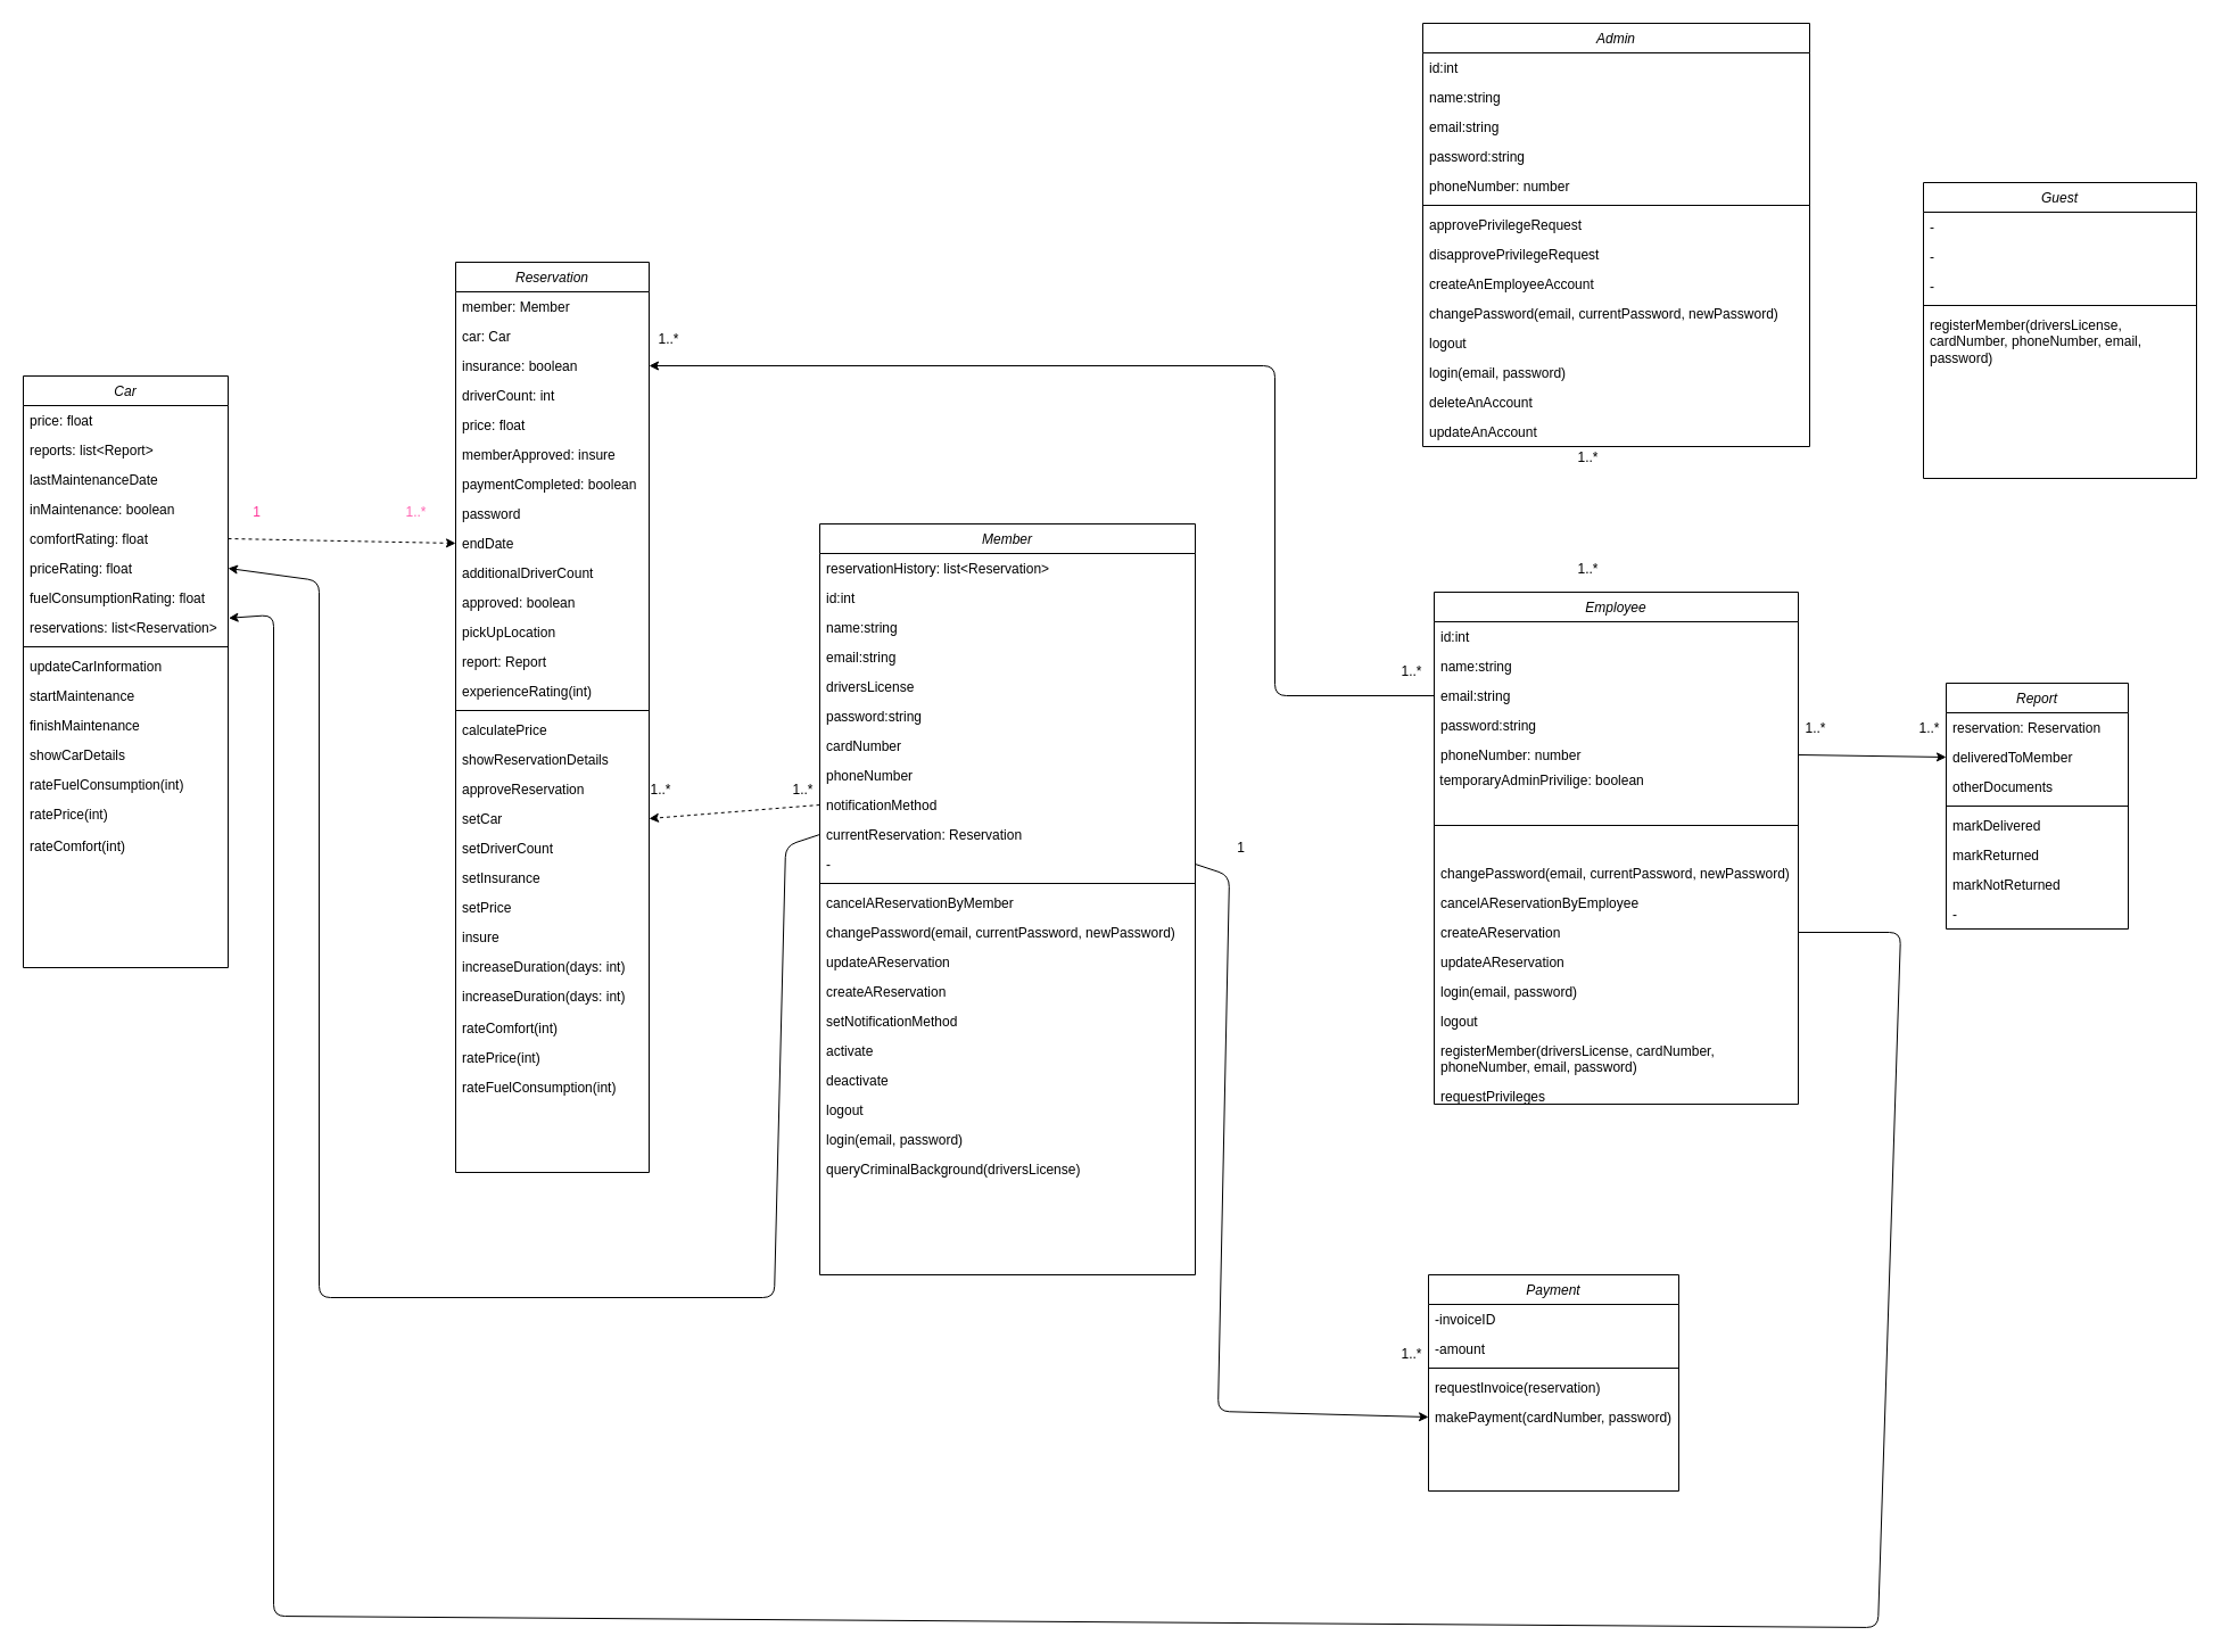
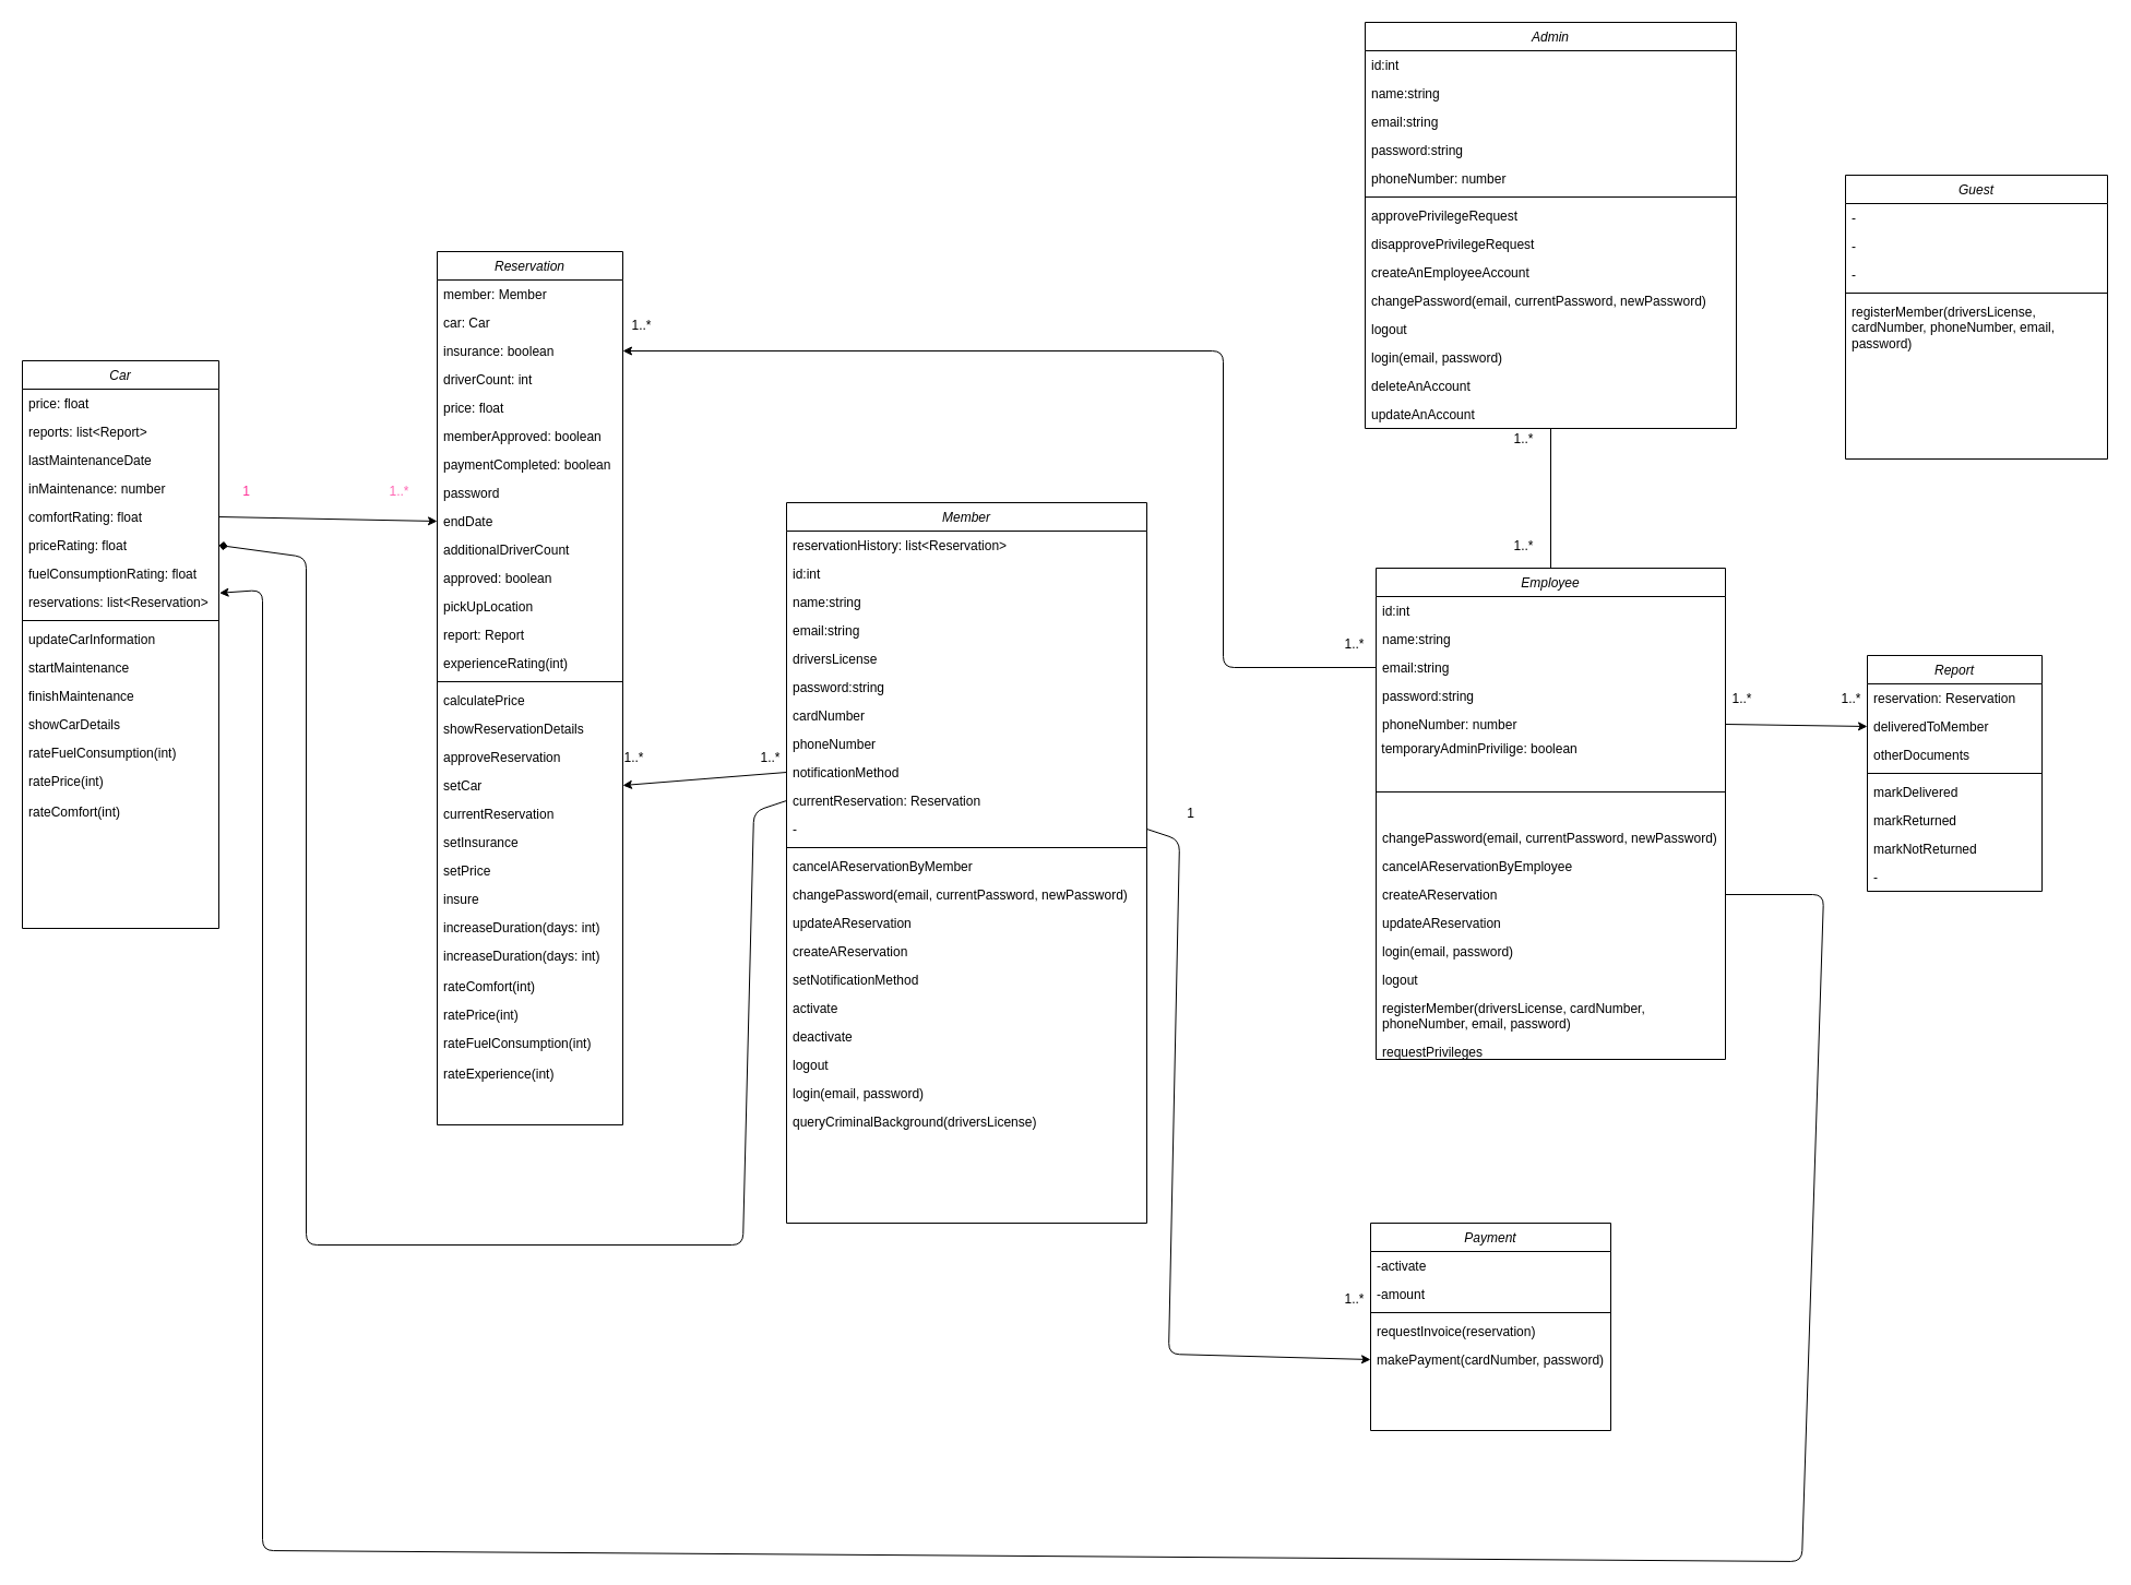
- <mxCell id="8" value="memberApproved: insure" style="text;align=left;verticalAlign=top;spacingLeft=4;spacingRight=4;overflow=hidden;rotatable=0;points=[[0,0.5],[1,0.5]];portConstraint=eastwest;rounded=0;shadow=0;html=0;" parent="2" vertex="1"><mxGeometry y="156" width="170" height="26" as="geometry" /></mxCell>
+ <mxCell id="8" value="memberApproved: boolean" style="text;align=left;verticalAlign=top;spacingLeft=4;spacingRight=4;overflow=hidden;rotatable=0;points=[[0,0.5],[1,0.5]];portConstraint=eastwest;rounded=0;shadow=0;html=0;" parent="2" vertex="1"><mxGeometry y="156" width="170" height="26" as="geometry" /></mxCell>
- <mxCell id="114" value="inMaintenance: boolean" style="text;align=left;verticalAlign=top;spacingLeft=4;spacingRight=4;overflow=hidden;rotatable=0;points=[[0,0.5],[1,0.5]];portConstraint=eastwest;" parent="110" vertex="1"><mxGeometry y="104" width="180" height="26" as="geometry" /></mxCell>
+ <mxCell id="114" value="inMaintenance: number" style="text;align=left;verticalAlign=top;spacingLeft=4;spacingRight=4;overflow=hidden;rotatable=0;points=[[0,0.5],[1,0.5]];portConstraint=eastwest;" parent="110" vertex="1"><mxGeometry y="104" width="180" height="26" as="geometry" /></mxCell>
+ <mxCell id="141" value="" style="endArrow=none;html=1;" edge="1" parent="1" source="32" target="62"><mxGeometry width="50" height="50" relative="1" as="geometry"><mxPoint x="1010" y="600" as="sourcePoint" /><mxPoint x="1060" y="550" as="targetPoint" /></mxGeometry></mxCell>
- <mxCell id="127" value="" style="endArrow=classic;html=1;exitX=1;exitY=0.5;exitDx=0;exitDy=0;entryX=0;entryY=0.5;entryDx=0;entryDy=0;dashed=1;" edge="1" parent="1" source="115" target="11"><mxGeometry width="50" height="50" relative="1" as="geometry"><mxPoint x="260" y="530" as="sourcePoint" /><mxPoint x="310" y="480" as="targetPoint" /></mxGeometry></mxCell>
+ <mxCell id="127" value="" style="endArrow=classic;html=1;exitX=1;exitY=0.5;exitDx=0;exitDy=0;entryX=0;entryY=0.5;entryDx=0;entryDy=0;" edge="1" parent="1" source="115" target="11"><mxGeometry width="50" height="50" relative="1" as="geometry"><mxPoint x="260" y="530" as="sourcePoint" /><mxPoint x="310" y="480" as="targetPoint" /></mxGeometry></mxCell>
- <mxCell id="130" value="" style="endArrow=classic;html=1;exitX=0;exitY=0.5;exitDx=0;exitDy=0;entryX=1;entryY=0.5;entryDx=0;entryDy=0;" edge="1" parent="1" source="96" target="116"><mxGeometry width="50" height="50" relative="1" as="geometry"><mxPoint x="880" y="760" as="sourcePoint" /><mxPoint x="930" y="710" as="targetPoint" /><Array as="points"><mxPoint x="690" y="743" /><mxPoint x="680" y="1140" /><mxPoint x="280" y="1140" /><mxPoint x="280" y="510" /></Array></mxGeometry></mxCell>
+ <mxCell id="130" value="" style="endArrow=diamond;html=1;exitX=0;exitY=0.5;exitDx=0;exitDy=0;entryX=1;entryY=0.5;entryDx=0;entryDy=0;" edge="1" parent="1" source="96" target="116"><mxGeometry width="50" height="50" relative="1" as="geometry"><mxPoint x="880" y="760" as="sourcePoint" /><mxPoint x="930" y="710" as="targetPoint" /><Array as="points"><mxPoint x="690" y="743" /><mxPoint x="680" y="1140" /><mxPoint x="280" y="1140" /><mxPoint x="280" y="510" /></Array></mxGeometry></mxCell>
- <mxCell id="71" value="" style="endArrow=classic;html=1;exitX=0;exitY=0.5;exitDx=0;exitDy=0;entryX=1;entryY=0.5;entryDx=0;entryDy=0;dashed=1;" edge="1" parent="1" source="95" target="21"><mxGeometry width="50" height="50" relative="1" as="geometry"><mxPoint x="1140" y="610" as="sourcePoint" /><mxPoint x="1190" y="560" as="targetPoint" /></mxGeometry></mxCell>
+ <mxCell id="71" value="" style="endArrow=classic;html=1;exitX=0;exitY=0.5;exitDx=0;exitDy=0;entryX=1;entryY=0.5;entryDx=0;entryDy=0;" edge="1" parent="1" source="95" target="21"><mxGeometry width="50" height="50" relative="1" as="geometry"><mxPoint x="1140" y="610" as="sourcePoint" /><mxPoint x="1190" y="560" as="targetPoint" /></mxGeometry></mxCell>
- <mxCell id="22" value="setDriverCount" style="text;align=left;verticalAlign=top;spacingLeft=4;spacingRight=4;overflow=hidden;rotatable=0;points=[[0,0.5],[1,0.5]];portConstraint=eastwest;rounded=0;shadow=0;html=0;" parent="2" vertex="1"><mxGeometry y="502" width="170" height="26" as="geometry" /></mxCell>
+ <mxCell id="22" value="currentReservation" style="text;align=left;verticalAlign=top;spacingLeft=4;spacingRight=4;overflow=hidden;rotatable=0;points=[[0,0.5],[1,0.5]];portConstraint=eastwest;rounded=0;shadow=0;html=0;" parent="2" vertex="1"><mxGeometry y="502" width="170" height="26" as="geometry" /></mxCell>
+ <mxCell id="31" value="rateExperience(int)" style="text;align=left;verticalAlign=top;spacingLeft=4;spacingRight=4;overflow=hidden;rotatable=0;points=[[0,0.5],[1,0.5]];portConstraint=eastwest;" parent="1" vertex="1"><mxGeometry x="400" y="970" width="170" height="26" as="geometry" /></mxCell>
- <mxCell id="81" value="-invoiceID" style="text;align=left;verticalAlign=top;spacingLeft=4;spacingRight=4;overflow=hidden;rotatable=0;points=[[0,0.5],[1,0.5]];portConstraint=eastwest;rounded=0;shadow=0;html=0;" vertex="1" parent="80"><mxGeometry y="26" width="220" height="26" as="geometry" /></mxCell>
+ <mxCell id="81" value="-activate" style="text;align=left;verticalAlign=top;spacingLeft=4;spacingRight=4;overflow=hidden;rotatable=0;points=[[0,0.5],[1,0.5]];portConstraint=eastwest;rounded=0;shadow=0;html=0;" vertex="1" parent="80"><mxGeometry y="26" width="220" height="26" as="geometry" /></mxCell>
